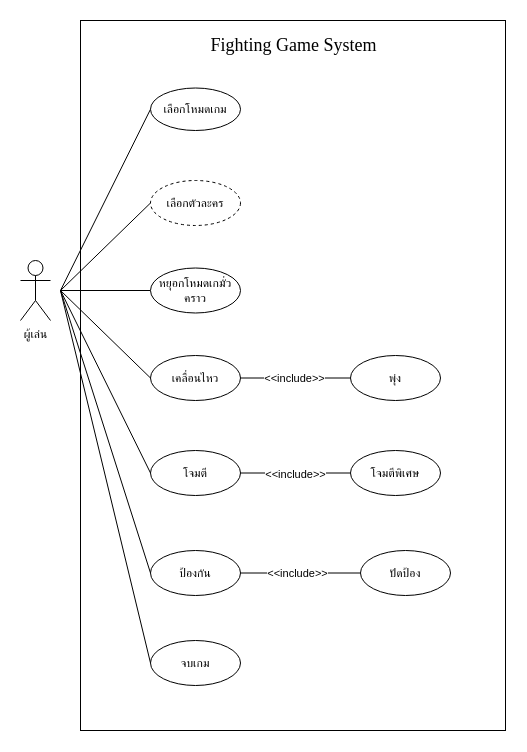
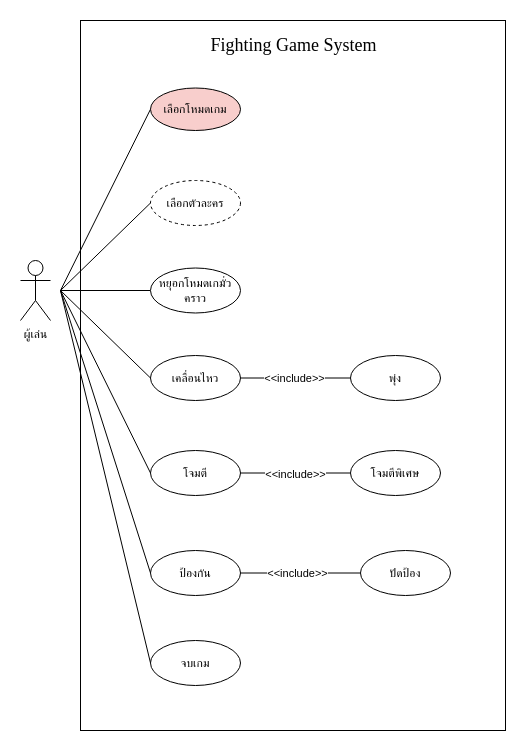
- <mxCell id="7" value="เลือกโหมดเกม" style="ellipse;whiteSpace=wrap;html=1;" parent="1" vertex="1"><mxGeometry x="150" y="87.5" width="90" height="42.5" as="geometry" /></mxCell>
+ <mxCell id="7" value="เลือกโหมดเกม" style="ellipse;whiteSpace=wrap;html=1;fillColor=#f8cecc;" parent="1" vertex="1"><mxGeometry x="150" y="87.5" width="90" height="42.5" as="geometry" /></mxCell>
